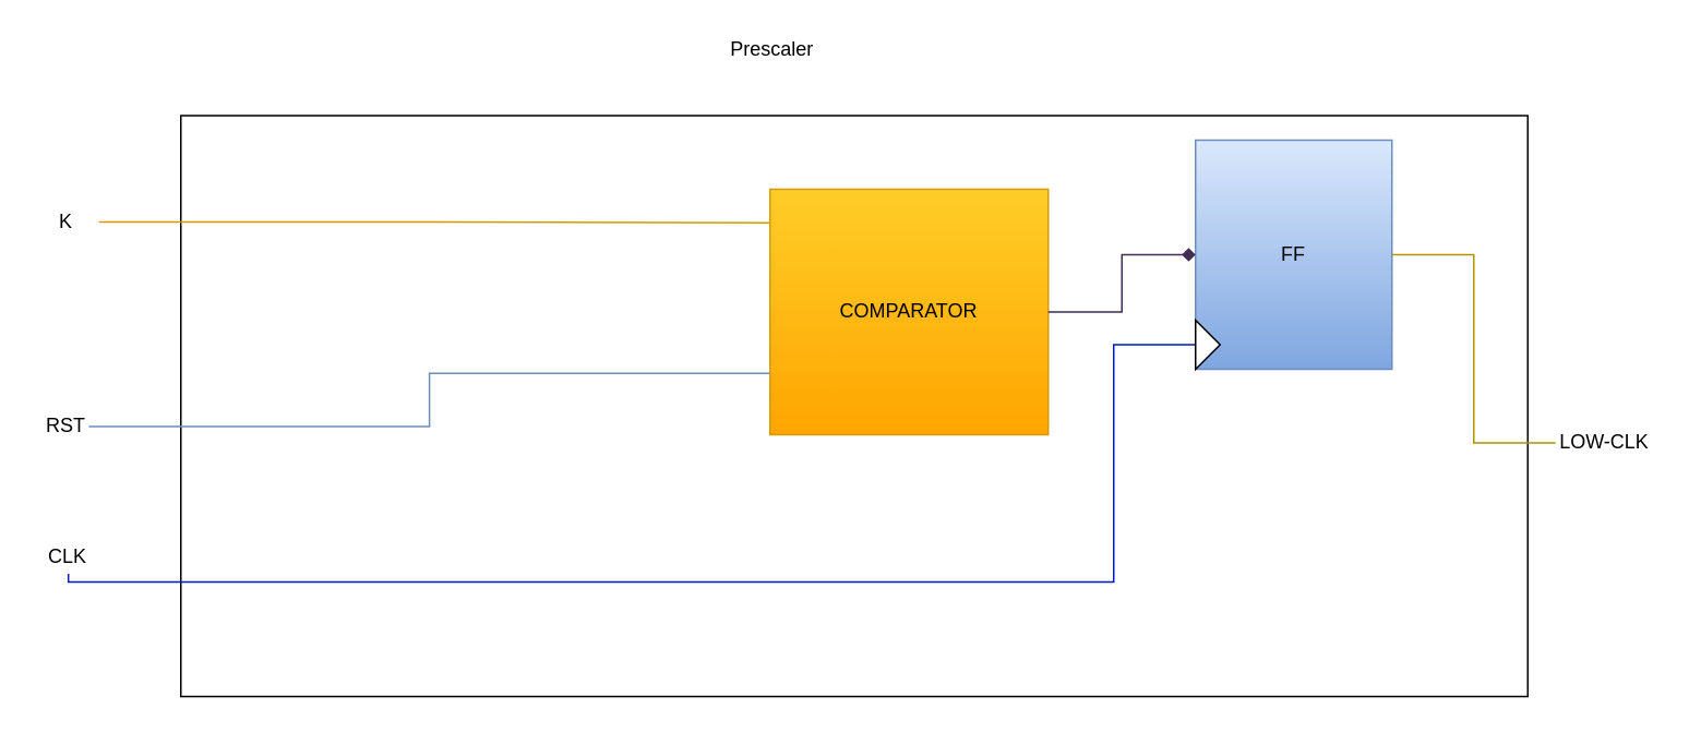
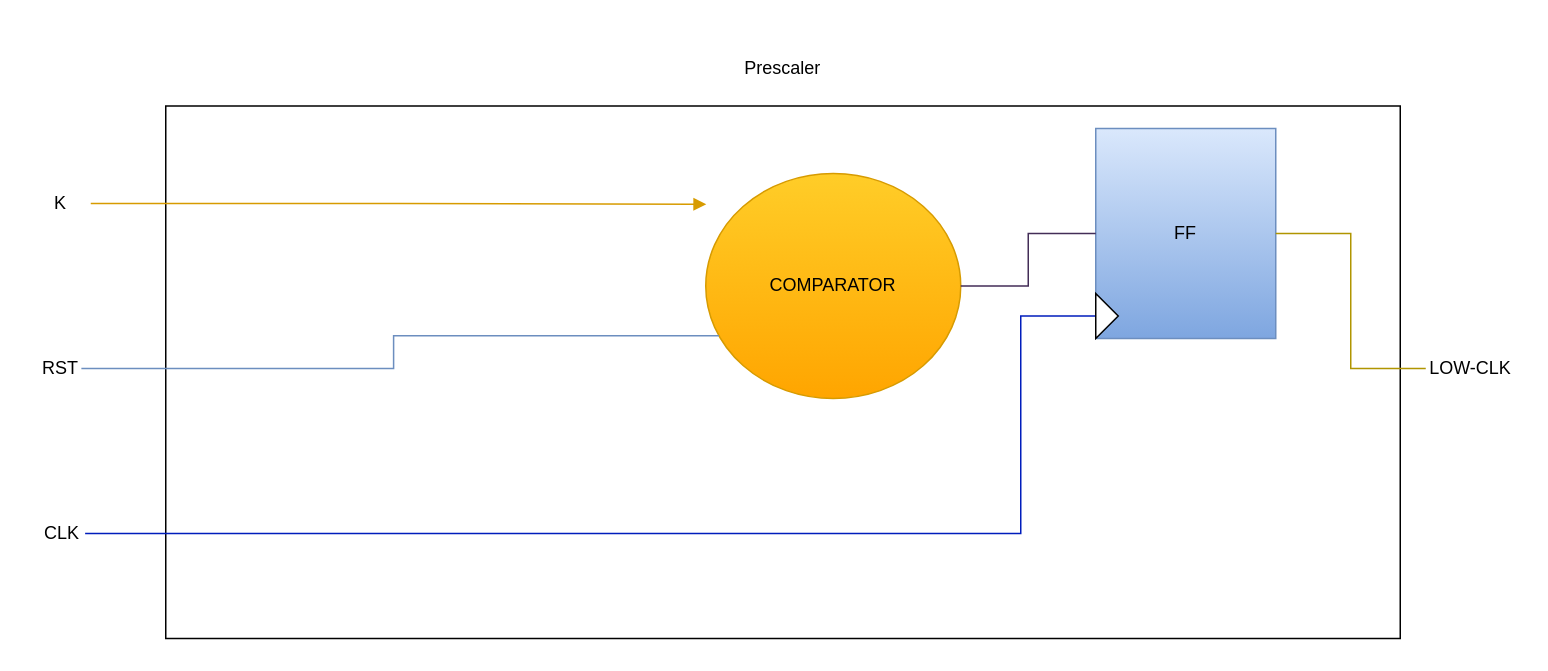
- <mxCell id="8" value="Prescaler" style="text;html=1;strokeColor=none;fillColor=none;align=center;verticalAlign=middle;whiteSpace=wrap;rounded=0;" parent="1" vertex="1"><mxGeometry x="405" y="5" width="133" height="50" as="geometry" /></mxCell>
+ <mxCell id="8" value="Prescaler" style="text;html=1;strokeColor=none;fillColor=none;align=center;verticalAlign=middle;whiteSpace=wrap;rounded=0;" parent="1" vertex="1"><mxGeometry x="455" y="20" width="133" height="50" as="geometry" /></mxCell>
- <mxCell id="9" value="" style="endArrow=none;html=1;rounded=0;edgeStyle=orthogonalEdgeStyle;exitX=1;exitY=0.5;exitDx=0;exitDy=0;entryX=0.002;entryY=0.137;entryDx=0;entryDy=0;entryPerimeter=0;fillColor=#ffe6cc;strokeColor=#d79b00;" parent="1" source="3" target="4" edge="1"><mxGeometry width="50" height="50" relative="1" as="geometry"><mxPoint x="350" y="305" as="sourcePoint" /><mxPoint x="400" y="255" as="targetPoint" /></mxGeometry></mxCell>
+ <mxCell id="9" value="" style="endArrow=block;html=1;rounded=0;edgeStyle=orthogonalEdgeStyle;exitX=1;exitY=0.5;exitDx=0;exitDy=0;entryX=0.002;entryY=0.137;entryDx=0;entryDy=0;entryPerimeter=0;fillColor=#ffe6cc;strokeColor=#d79b00;" parent="1" source="3" target="4" edge="1"><mxGeometry width="50" height="50" relative="1" as="geometry"><mxPoint x="350" y="305" as="sourcePoint" /><mxPoint x="400" y="255" as="targetPoint" /></mxGeometry></mxCell>
- <mxCell id="14" value="" style="endArrow=diamond;html=1;rounded=0;edgeStyle=orthogonalEdgeStyle;exitX=1;exitY=0.5;exitDx=0;exitDy=0;entryX=0;entryY=0.5;entryDx=0;entryDy=0;fillColor=#76608a;strokeColor=#432D57;" parent="1" source="4" target="12" edge="1"><mxGeometry width="50" height="50" relative="1" as="geometry"><mxPoint x="420" y="285" as="sourcePoint" /><mxPoint x="470" y="235" as="targetPoint" /></mxGeometry></mxCell>
+ <mxCell id="14" value="" style="endArrow=none;html=1;rounded=0;edgeStyle=orthogonalEdgeStyle;exitX=1;exitY=0.5;exitDx=0;exitDy=0;entryX=0;entryY=0.5;entryDx=0;entryDy=0;fillColor=#76608a;strokeColor=#432D57;" parent="1" source="4" target="12" edge="1"><mxGeometry width="50" height="50" relative="1" as="geometry"><mxPoint x="420" y="285" as="sourcePoint" /><mxPoint x="470" y="235" as="targetPoint" /></mxGeometry></mxCell>
- <mxCell id="4" value="COMPARATOR" style="rounded=0;whiteSpace=wrap;html=1;fillColor=#ffcd28;strokeColor=#d79b00;gradientColor=#ffa500;" parent="1" vertex="1"><mxGeometry x="470" y="115" width="170" height="150" as="geometry" /></mxCell>
+ <mxCell id="4" value="COMPARATOR" style="ellipse;whiteSpace=wrap;html=1;fillColor=#ffcd28;strokeColor=#d79b00;gradientColor=#ffa500;" parent="1" vertex="1"><mxGeometry x="470" y="115" width="170" height="150" as="geometry" /></mxCell>
- <mxCell id="5" value="RST" style="text;html=1;strokeColor=none;fillColor=none;align=center;verticalAlign=middle;whiteSpace=wrap;rounded=0;" parent="1" vertex="1"><mxGeometry x="26.25" y="245" width="27.5" height="30" as="geometry" /></mxCell>
+ <mxCell id="5" value="RST" style="text;html=1;strokeColor=none;fillColor=none;align=center;verticalAlign=middle;whiteSpace=wrap;rounded=0;" parent="1" vertex="1"><mxGeometry x="26.25" y="230" width="27.5" height="30" as="geometry" /></mxCell>
- <mxCell id="7" value="LOW-CLK" style="text;html=1;strokeColor=none;fillColor=none;align=center;verticalAlign=middle;whiteSpace=wrap;rounded=0;" parent="1" vertex="1"><mxGeometry x="950" y="245" width="60" height="50" as="geometry" /></mxCell>
+ <mxCell id="7" value="LOW-CLK" style="text;html=1;strokeColor=none;fillColor=none;align=center;verticalAlign=middle;whiteSpace=wrap;rounded=0;" parent="1" vertex="1"><mxGeometry x="950" y="220" width="60" height="50" as="geometry" /></mxCell>
- <mxCell id="6" value="CLK" style="text;html=1;strokeColor=none;fillColor=none;align=center;verticalAlign=middle;whiteSpace=wrap;rounded=0;" parent="1" vertex="1"><mxGeometry x="26.25" y="330" width="30" height="20" as="geometry" /></mxCell>
+ <mxCell id="6" value="CLK" style="text;html=1;strokeColor=none;fillColor=none;align=center;verticalAlign=middle;whiteSpace=wrap;rounded=0;" parent="1" vertex="1"><mxGeometry x="26.25" y="345" width="30" height="20" as="geometry" /></mxCell>
